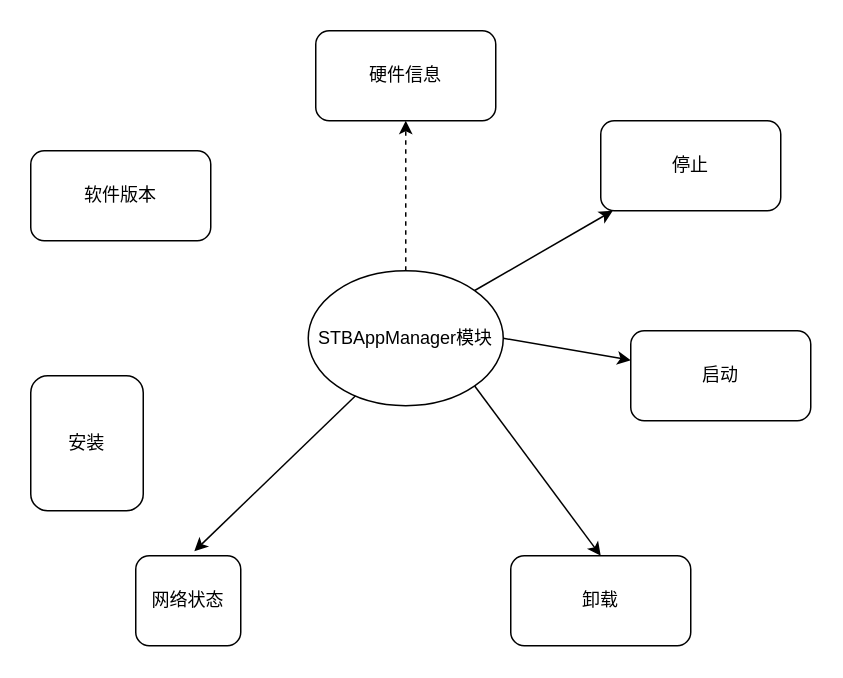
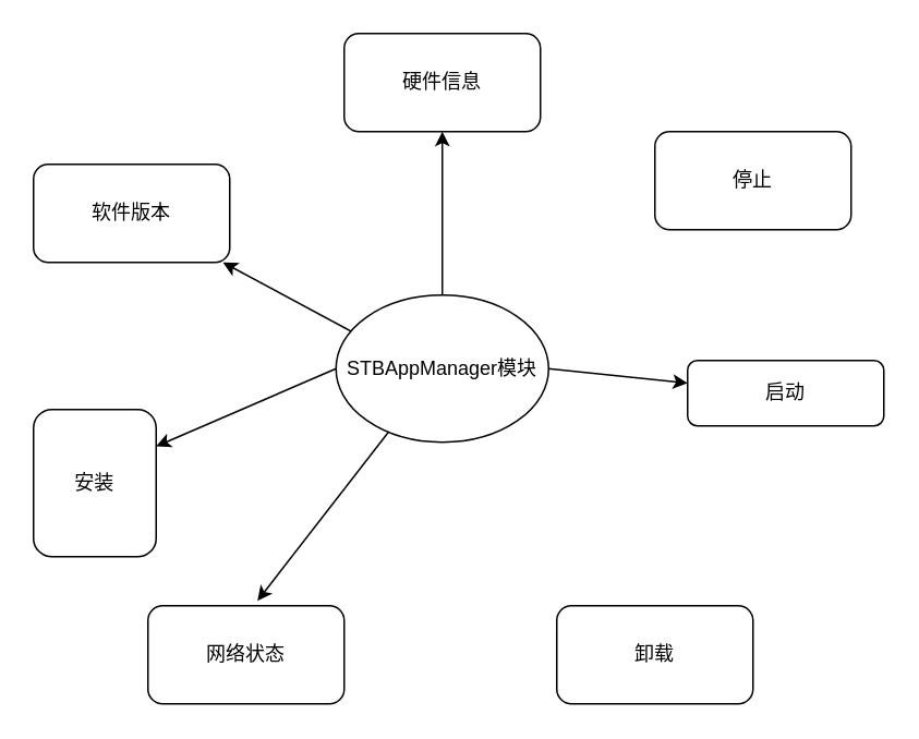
- <mxCell id="2" style="edgeStyle=none;rounded=0;orthogonalLoop=1;jettySize=auto;html=1;exitX=0.5;exitY=0;exitDx=0;exitDy=0;entryX=0.5;entryY=1;entryDx=0;entryDy=0;dashed=1;" edge="1" parent="1" source="8" target="9"><mxGeometry relative="1" as="geometry" /></mxCell>
+ <mxCell id="2" style="edgeStyle=none;rounded=0;orthogonalLoop=1;jettySize=auto;html=1;exitX=0.5;exitY=0;exitDx=0;exitDy=0;entryX=0.5;entryY=1;entryDx=0;entryDy=0;" edge="1" parent="1" source="8" target="9"><mxGeometry relative="1" as="geometry" /></mxCell>
- <mxCell id="3" style="edgeStyle=none;rounded=0;orthogonalLoop=1;jettySize=auto;html=1;exitX=1;exitY=0;exitDx=0;exitDy=0;" edge="1" parent="1" source="8" target="15"><mxGeometry relative="1" as="geometry" /></mxCell>
+ <mxCell id="7" style="edgeStyle=none;rounded=0;orthogonalLoop=1;jettySize=auto;html=1;exitX=0;exitY=0.5;exitDx=0;exitDy=0;entryX=1;entryY=0.25;entryDx=0;entryDy=0;" edge="1" parent="1" source="8" target="12"><mxGeometry relative="1" as="geometry" /></mxCell>
- <mxCell id="14" value="&lt;p class=&quot;MsoNormal&quot;&gt;&lt;font face=&quot;宋体&quot;&gt;启动&lt;/font&gt;&lt;/p&gt;" style="rounded=1;whiteSpace=wrap;html=1;" vertex="1" parent="1"><mxGeometry x="420" y="220" width="120" height="60" as="geometry" /></mxCell>
+ <mxCell id="14" value="&lt;p class=&quot;MsoNormal&quot;&gt;&lt;font face=&quot;宋体&quot;&gt;启动&lt;/font&gt;&lt;/p&gt;" style="rounded=1;whiteSpace=wrap;html=1;" vertex="1" parent="1"><mxGeometry x="420" y="220" width="120" height="40" as="geometry" /></mxCell>
- <mxCell id="5" style="edgeStyle=none;rounded=0;orthogonalLoop=1;jettySize=auto;html=1;exitX=1;exitY=1;exitDx=0;exitDy=0;entryX=0.5;entryY=0;entryDx=0;entryDy=0;" edge="1" parent="1" source="8" target="13"><mxGeometry relative="1" as="geometry" /></mxCell>
+ <mxCell id="5" style="edgeStyle=none;rounded=0;orthogonalLoop=1;jettySize=auto;html=1;exitX=1;exitY=1;exitDx=0;exitDy=0;" edge="1" parent="1" source="8" target="10"><mxGeometry relative="1" as="geometry" /></mxCell>
- <mxCell id="11" value="&lt;p class=&quot;MsoNormal&quot;&gt;&lt;font face=&quot;宋体&quot;&gt;网络状态&lt;/font&gt;&lt;/p&gt;" style="rounded=1;whiteSpace=wrap;html=1;" vertex="1" parent="1"><mxGeometry x="90" y="370" width="70" height="60" as="geometry" /></mxCell>
+ <mxCell id="11" value="&lt;p class=&quot;MsoNormal&quot;&gt;&lt;font face=&quot;宋体&quot;&gt;网络状态&lt;/font&gt;&lt;/p&gt;" style="rounded=1;whiteSpace=wrap;html=1;" vertex="1" parent="1"><mxGeometry x="90" y="370" width="120" height="60" as="geometry" /></mxCell>
